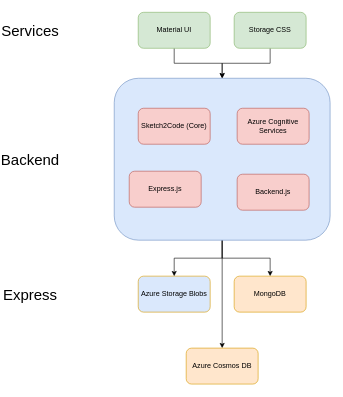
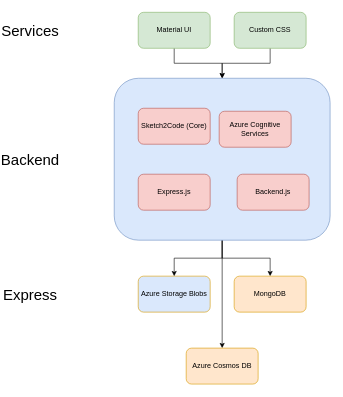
- <mxCell id="5" value="Storage CSS" style="rounded=1;whiteSpace=wrap;html=1;fillColor=#d5e8d4;strokeColor=#82b366;" vertex="1" parent="1"><mxGeometry x="390" y="20" width="120" height="60" as="geometry" /></mxCell>
+ <mxCell id="5" value="Custom CSS" style="rounded=1;whiteSpace=wrap;html=1;fillColor=#d5e8d4;strokeColor=#82b366;" vertex="1" parent="1"><mxGeometry x="390" y="20" width="120" height="60" as="geometry" /></mxCell>
- <mxCell id="14" value="Azure Cognitive Services" style="rounded=1;whiteSpace=wrap;html=1;fillColor=#f8cecc;strokeColor=#b85450;" vertex="1" parent="1"><mxGeometry x="395" y="180" width="120" height="60" as="geometry" /></mxCell>
+ <mxCell id="14" value="Azure Cognitive Services" style="rounded=1;whiteSpace=wrap;html=1;fillColor=#f8cecc;strokeColor=#b85450;" vertex="1" parent="1"><mxGeometry x="365" y="185" width="120" height="60" as="geometry" /></mxCell>
- <mxCell id="15" value="Express.js" style="rounded=1;whiteSpace=wrap;html=1;fillColor=#f8cecc;strokeColor=#b85450;" vertex="1" parent="1"><mxGeometry x="215" y="285" width="120" height="60" as="geometry" /></mxCell>
+ <mxCell id="15" value="Express.js" style="rounded=1;whiteSpace=wrap;html=1;fillColor=#f8cecc;strokeColor=#b85450;" vertex="1" parent="1"><mxGeometry x="230" y="290" width="120" height="60" as="geometry" /></mxCell>
